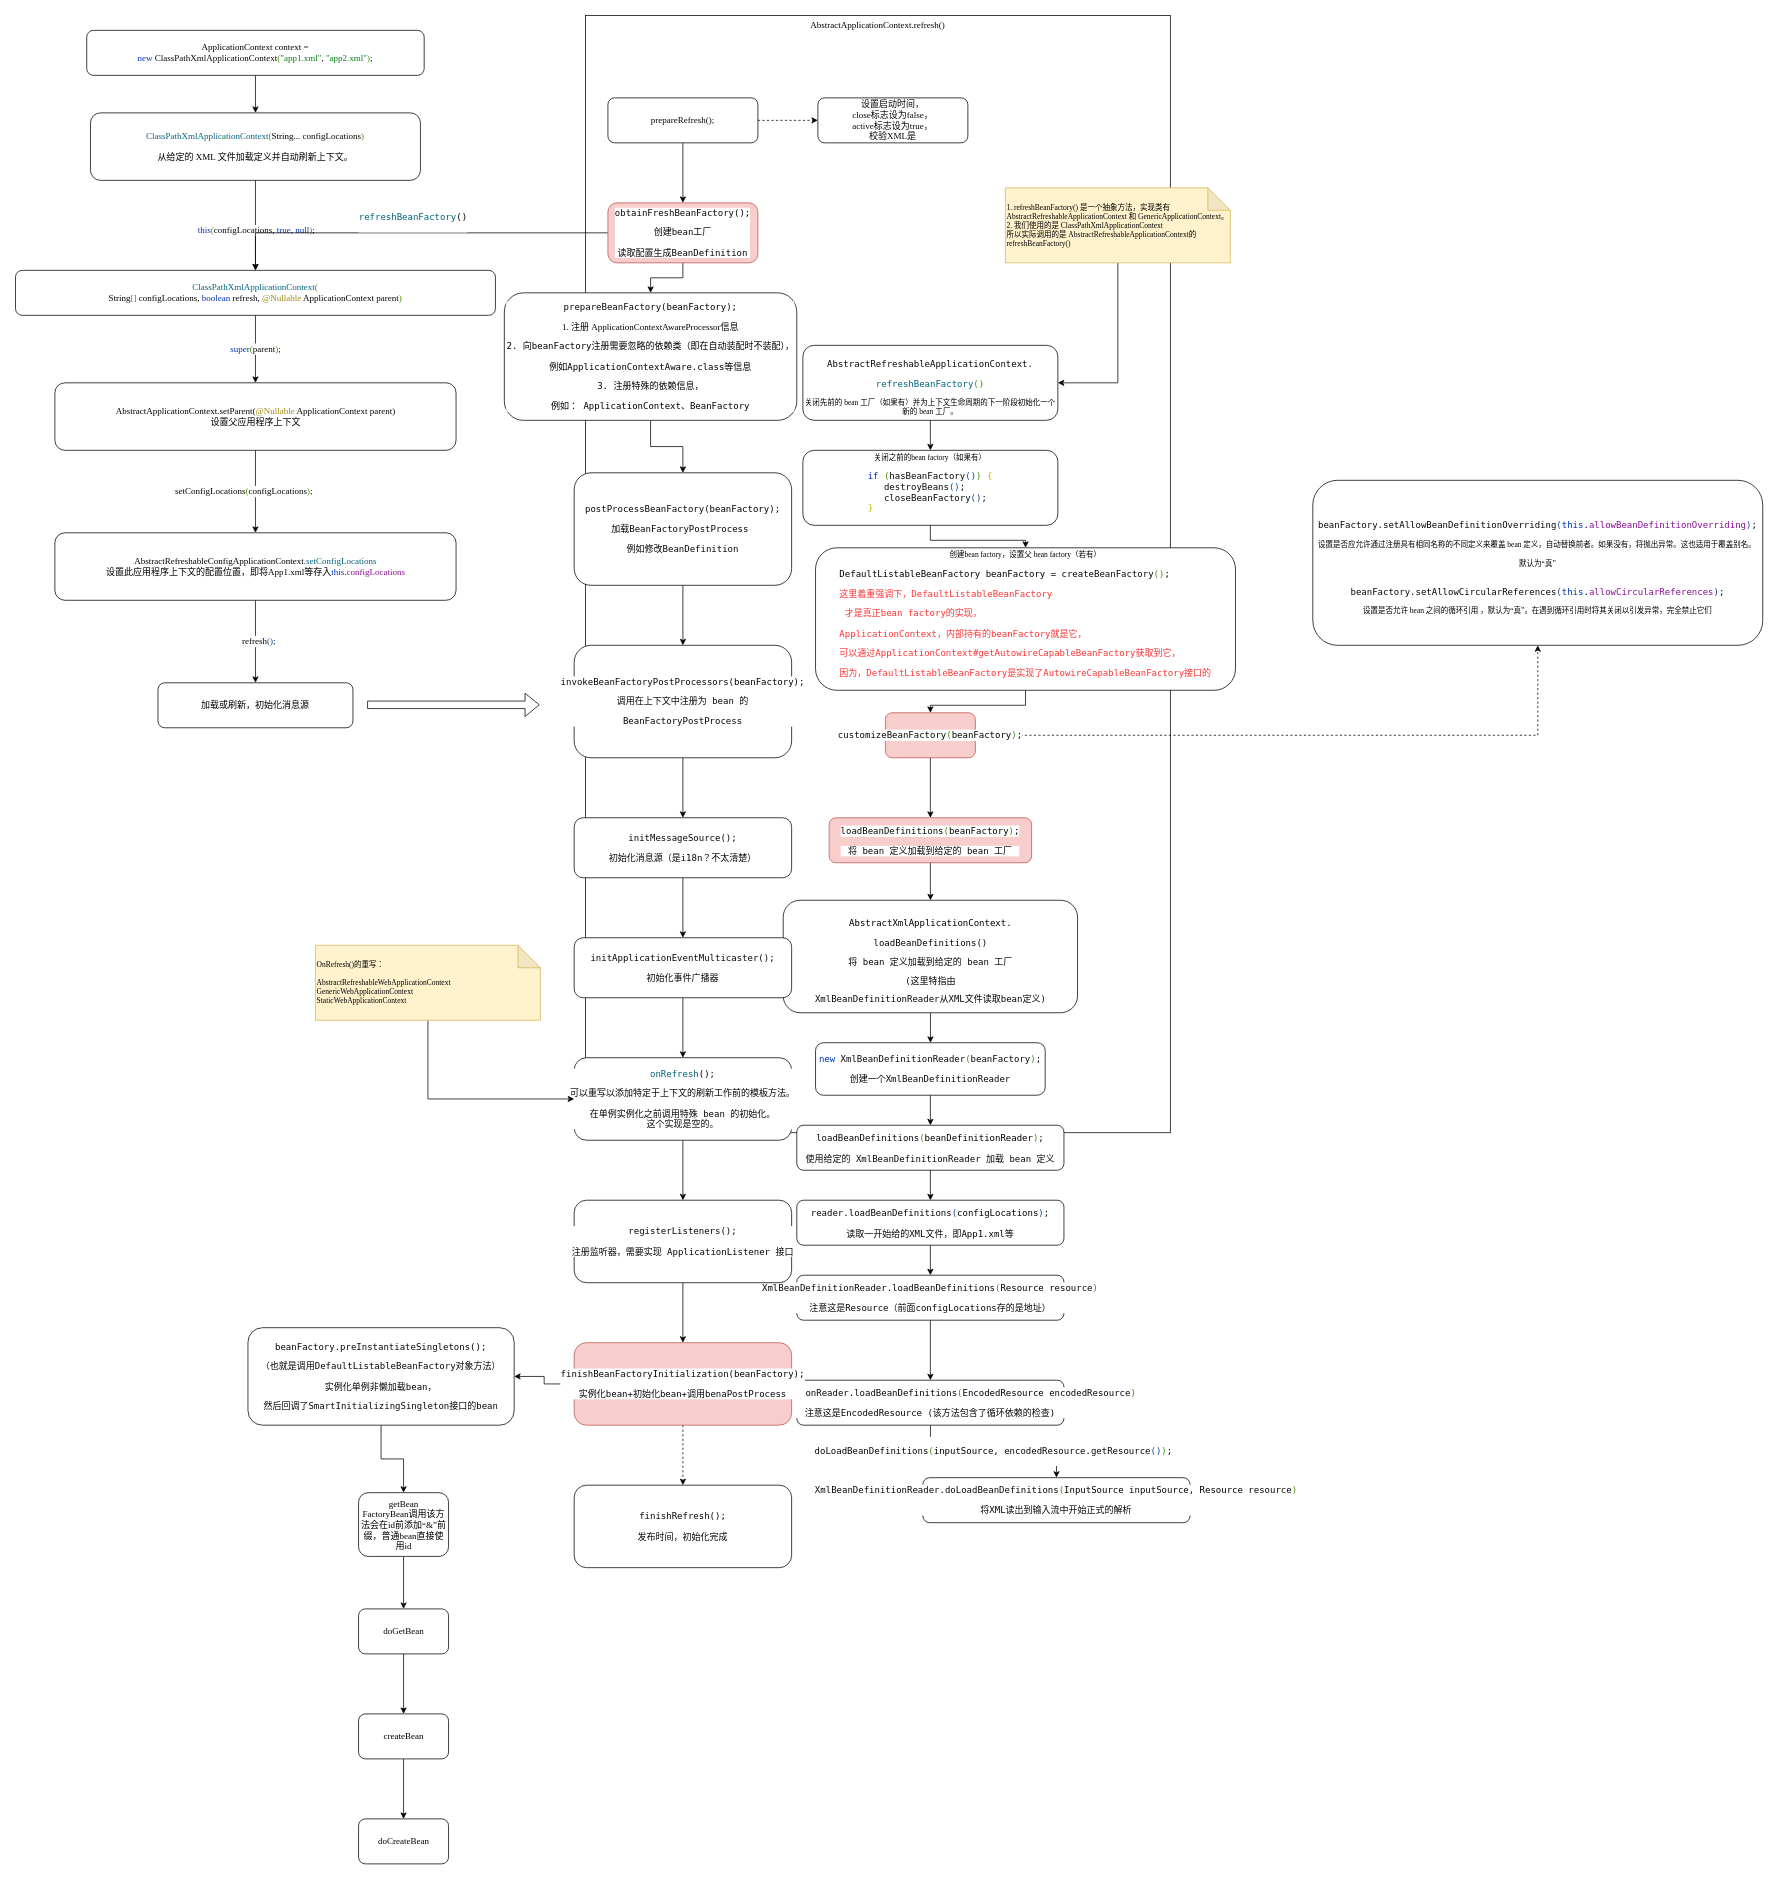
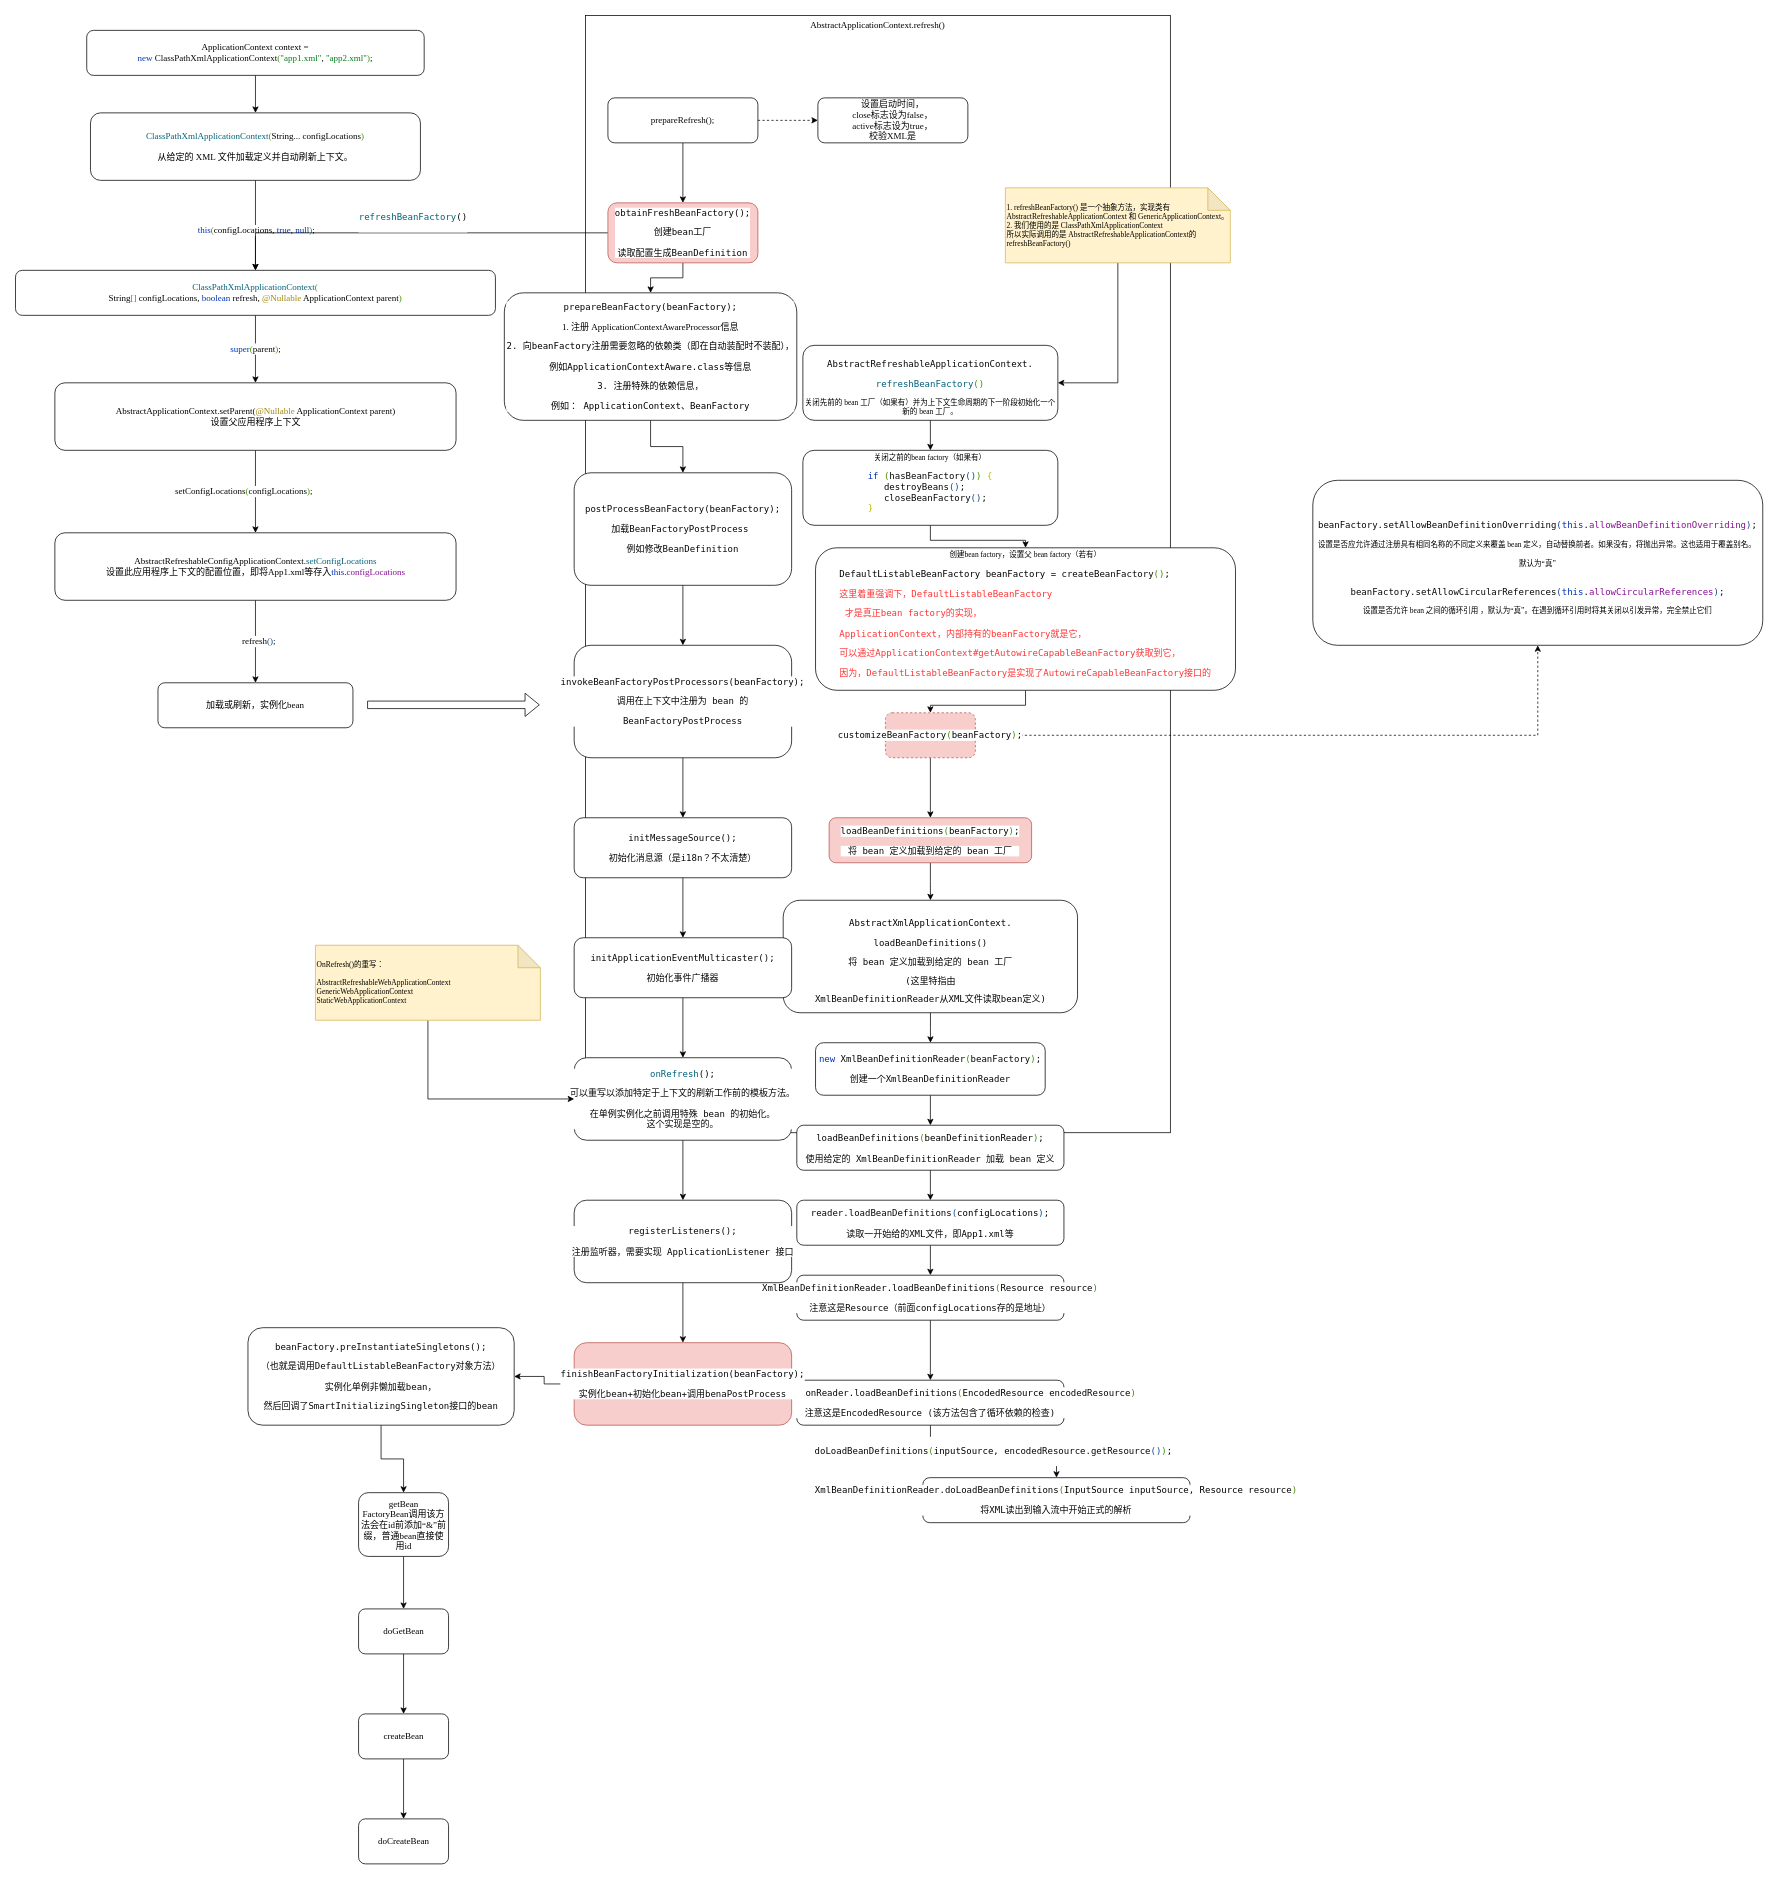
- <mxCell id="14" value="加载或刷新，初始化消息源" style="whiteSpace=wrap;html=1;fontSize=12;fontFamily=Verdana;rounded=1;" parent="1" vertex="1"><mxGeometry x="210" y="910" width="260" height="60" as="geometry" /></mxCell>
+ <mxCell id="14" value="加载或刷新，实例化bean" style="whiteSpace=wrap;html=1;fontSize=12;fontFamily=Verdana;rounded=1;" parent="1" vertex="1"><mxGeometry x="210" y="910" width="260" height="60" as="geometry" /></mxCell>
- <mxCell id="36" value="&lt;pre style=&quot;background-color:#ffffff;color:#080808;font-family:'Fira Code',monospace;font-size:9.0pt;&quot;&gt;customizeBeanFactory&lt;span style=&quot;color:#3f9101;&quot;&gt;(&lt;/span&gt;&lt;span style=&quot;color:#000000;&quot;&gt;beanFactory&lt;/span&gt;&lt;span style=&quot;color:#3f9101;&quot;&gt;)&lt;/span&gt;;&lt;/pre&gt;" style="whiteSpace=wrap;html=1;fontSize=10;fontFamily=Verdana;rounded=1;fillColor=#f8cecc;strokeColor=#b85450;" parent="1" vertex="1"><mxGeometry x="1180" y="950" width="120" height="60" as="geometry" /></mxCell>
+ <mxCell id="36" value="&lt;pre style=&quot;background-color:#ffffff;color:#080808;font-family:'Fira Code',monospace;font-size:9.0pt;&quot;&gt;customizeBeanFactory&lt;span style=&quot;color:#3f9101;&quot;&gt;(&lt;/span&gt;&lt;span style=&quot;color:#000000;&quot;&gt;beanFactory&lt;/span&gt;&lt;span style=&quot;color:#3f9101;&quot;&gt;)&lt;/span&gt;;&lt;/pre&gt;" style="whiteSpace=wrap;html=1;fontSize=10;fontFamily=Verdana;rounded=1;fillColor=#f8cecc;strokeColor=#b85450;dashed=1;" parent="1" vertex="1"><mxGeometry x="1180" y="950" width="120" height="60" as="geometry" /></mxCell>
- <mxCell id="69" value="" style="edgeStyle=orthogonalEdgeStyle;rounded=0;orthogonalLoop=1;jettySize=auto;html=1;dashed=1;" edge="1" parent="1" source="70" target="73"><mxGeometry relative="1" as="geometry" /></mxCell>
- <mxCell id="73" value="&lt;div style=&quot;background-color: rgb(255, 255, 255);&quot;&gt;&lt;pre style=&quot;&quot;&gt;&lt;pre style=&quot;&quot;&gt;&lt;font face=&quot;Fira Code, monospace&quot; color=&quot;#080808&quot;&gt;finishRefresh();&lt;/font&gt;&lt;/pre&gt;&lt;pre style=&quot;&quot;&gt;&lt;span style=&quot;color: rgb(8, 8, 8); font-family: &amp;quot;Fira Code&amp;quot;, monospace; font-size: 9pt;&quot;&gt;发布时间，初始化完成&lt;/span&gt;&lt;font face=&quot;Fira Code, monospace&quot; color=&quot;#080808&quot;&gt;&lt;span style=&quot;font-size: 9pt;&quot;&gt;&lt;br&gt;&lt;/span&gt;&lt;/font&gt;&lt;/pre&gt;&lt;/pre&gt;&lt;/div&gt;" style="rounded=1;whiteSpace=wrap;html=1;fontFamily=Verdana;fontSize=12;" vertex="1" parent="1"><mxGeometry x="765" y="1980" width="290" height="110" as="geometry" /></mxCell>
